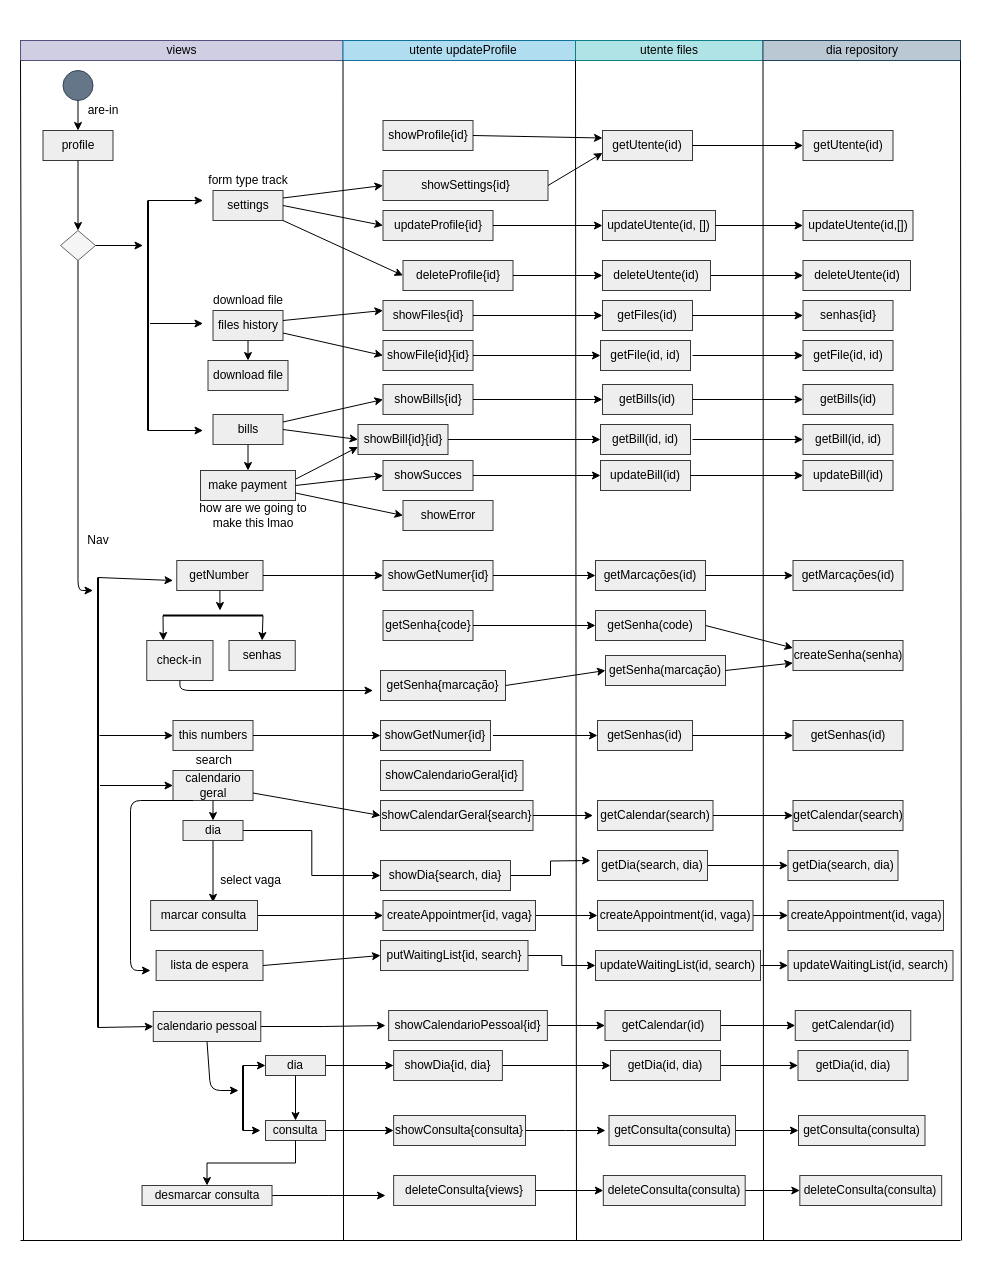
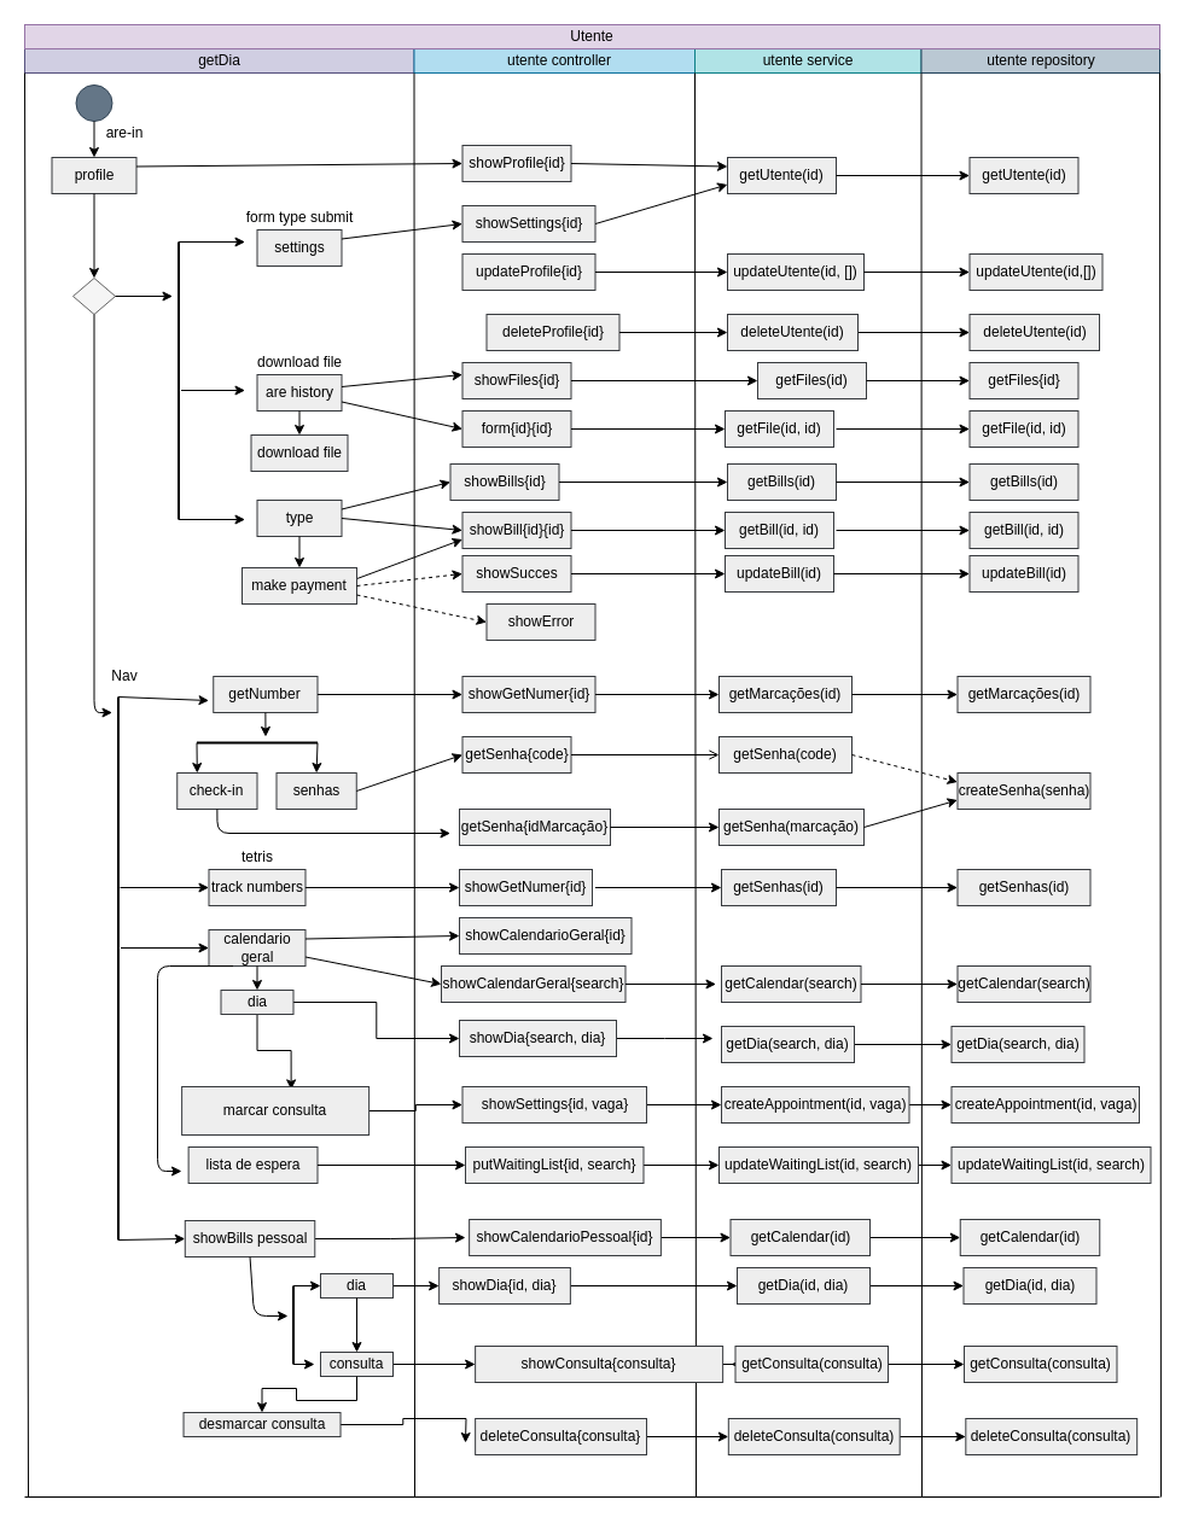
+ <mxCell id="185" value="Utente" style="text;html=1;strokeColor=#9673a6;fillColor=#e1d5e7;align=center;verticalAlign=middle;whiteSpace=wrap;rounded=0;" parent="1" vertex="1"><mxGeometry x="20" y="20" width="940" height="20" as="geometry" /></mxCell>
- <mxCell id="26" value="&lt;font&gt;views&lt;/font&gt;" style="text;html=1;strokeColor=#56517e;align=center;verticalAlign=middle;whiteSpace=wrap;rounded=0;fillColor=#d0cee2;" parent="1" vertex="1"><mxGeometry x="20" y="40" width="322.5" height="20" as="geometry" /></mxCell>
+ <mxCell id="26" value="&lt;font&gt;getDia&lt;/font&gt;" style="text;html=1;strokeColor=#56517e;align=center;verticalAlign=middle;whiteSpace=wrap;rounded=0;fillColor=#d0cee2;" parent="1" vertex="1"><mxGeometry x="20" y="40" width="322.5" height="20" as="geometry" /></mxCell>
- <mxCell id="27" value="utente updateProfile" style="text;html=1;strokeColor=#10739e;align=center;verticalAlign=middle;whiteSpace=wrap;rounded=0;fillColor=#b1ddf0;" parent="1" vertex="1"><mxGeometry x="342.5" y="40" width="240" height="20" as="geometry" /></mxCell>
+ <mxCell id="27" value="utente controller" style="text;html=1;strokeColor=#10739e;align=center;verticalAlign=middle;whiteSpace=wrap;rounded=0;fillColor=#b1ddf0;" parent="1" vertex="1"><mxGeometry x="342.5" y="40" width="240" height="20" as="geometry" /></mxCell>
- <mxCell id="28" value="utente files" style="text;html=1;strokeColor=#0e8088;align=center;verticalAlign=middle;whiteSpace=wrap;rounded=0;fillColor=#b0e3e6;" parent="1" vertex="1"><mxGeometry x="575" y="40" width="187.5" height="20" as="geometry" /></mxCell>
+ <mxCell id="28" value="utente service" style="text;html=1;strokeColor=#0e8088;align=center;verticalAlign=middle;whiteSpace=wrap;rounded=0;fillColor=#b0e3e6;" parent="1" vertex="1"><mxGeometry x="575" y="40" width="187.5" height="20" as="geometry" /></mxCell>
- <mxCell id="29" value="dia repository" style="text;html=1;strokeColor=#23445d;align=center;verticalAlign=middle;whiteSpace=wrap;rounded=0;fillColor=#bac8d3;" parent="1" vertex="1"><mxGeometry x="762.5" y="40" width="197.5" height="20" as="geometry" /></mxCell>
+ <mxCell id="29" value="utente repository" style="text;html=1;strokeColor=#23445d;align=center;verticalAlign=middle;whiteSpace=wrap;rounded=0;fillColor=#bac8d3;" parent="1" vertex="1"><mxGeometry x="762.5" y="40" width="197.5" height="20" as="geometry" /></mxCell>
+ <mxCell id="30" value="" style="endArrow=classic;html=1;fontColor=#000000;exitX=1;exitY=0.25;exitDx=0;exitDy=0;entryX=0;entryY=0.5;entryDx=0;entryDy=0;" parent="1" source="5" target="31" edge="1"><mxGeometry width="50" height="50" relative="1" as="geometry"><mxPoint x="432.5" y="270" as="sourcePoint" /><mxPoint x="342.5" y="130" as="targetPoint" /></mxGeometry></mxCell>
- <mxCell id="45" value="form type track" style="text;html=1;strokeColor=none;fillColor=none;align=center;verticalAlign=middle;whiteSpace=wrap;rounded=0;fontColor=#000000;" parent="1" vertex="1"><mxGeometry x="197.5" y="170" width="100" height="20" as="geometry" /></mxCell>
+ <mxCell id="45" value="form type submit" style="text;html=1;strokeColor=none;fillColor=none;align=center;verticalAlign=middle;whiteSpace=wrap;rounded=0;fontColor=#000000;" parent="1" vertex="1"><mxGeometry x="197.5" y="170" width="100" height="20" as="geometry" /></mxCell>
- <mxCell id="36" value="showSettings{id}" style="text;html=1;align=center;verticalAlign=middle;whiteSpace=wrap;rounded=0;fillColor=#eeeeee;strokeColor=#36393d;" parent="1" vertex="1"><mxGeometry x="382.5" y="170" width="165" height="30" as="geometry" /></mxCell>
+ <mxCell id="36" value="showSettings{id}" style="text;html=1;align=center;verticalAlign=middle;whiteSpace=wrap;rounded=0;fillColor=#eeeeee;strokeColor=#36393d;" parent="1" vertex="1"><mxGeometry x="382.5" y="170" width="110" height="30" as="geometry" /></mxCell>
- <mxCell id="40" value="" style="endArrow=classic;html=1;fontColor=#000000;exitX=1;exitY=0.5;exitDx=0;exitDy=0;entryX=0;entryY=0.5;entryDx=0;entryDy=0;" parent="1" source="6" target="39" edge="1"><mxGeometry width="50" height="50" relative="1" as="geometry"><mxPoint x="472.5" y="270" as="sourcePoint" /><mxPoint x="522.5" y="220" as="targetPoint" /></mxGeometry></mxCell>
- <mxCell id="191" value="" style="endArrow=classic;html=1;exitX=1;exitY=1;exitDx=0;exitDy=0;entryX=0;entryY=0.5;entryDx=0;entryDy=0;" edge="1" parent="1" source="6" target="186"><mxGeometry width="50" height="50" relative="1" as="geometry"><mxPoint x="470" y="410" as="sourcePoint" /><mxPoint x="520" y="360" as="targetPoint" /></mxGeometry></mxCell>
- <mxCell id="48" value="getFiles(id)" style="text;html=1;align=center;verticalAlign=middle;whiteSpace=wrap;rounded=0;fillColor=#eeeeee;strokeColor=#36393d;" parent="1" vertex="1"><mxGeometry x="602" y="300" width="90" height="30" as="geometry" /></mxCell>
+ <mxCell id="48" value="getFiles(id)" style="text;html=1;align=center;verticalAlign=middle;whiteSpace=wrap;rounded=0;fillColor=#eeeeee;strokeColor=#36393d;" parent="1" vertex="1"><mxGeometry x="627" y="300" width="90" height="30" as="geometry" /></mxCell>
- <mxCell id="49" value="senhas{id}" style="text;html=1;align=center;verticalAlign=middle;whiteSpace=wrap;rounded=0;fillColor=#eeeeee;strokeColor=#36393d;" parent="1" vertex="1"><mxGeometry x="802.5" y="300" width="90" height="30" as="geometry" /></mxCell>
+ <mxCell id="49" value="getFiles{id}" style="text;html=1;align=center;verticalAlign=middle;whiteSpace=wrap;rounded=0;fillColor=#eeeeee;strokeColor=#36393d;" parent="1" vertex="1"><mxGeometry x="802.5" y="300" width="90" height="30" as="geometry" /></mxCell>
- <mxCell id="22" value="files history" style="text;html=1;align=center;verticalAlign=middle;whiteSpace=wrap;rounded=0;fillColor=#eeeeee;strokeColor=#36393d;" parent="1" vertex="1"><mxGeometry x="212.5" y="310" width="70" height="30" as="geometry" /></mxCell>
+ <mxCell id="22" value="are history" style="text;html=1;align=center;verticalAlign=middle;whiteSpace=wrap;rounded=0;fillColor=#eeeeee;strokeColor=#36393d;" parent="1" vertex="1"><mxGeometry x="212.5" y="310" width="70" height="30" as="geometry" /></mxCell>
- <mxCell id="52" value="showFile{id}{id}" style="text;html=1;align=center;verticalAlign=middle;whiteSpace=wrap;rounded=0;fillColor=#eeeeee;strokeColor=#36393d;" parent="1" vertex="1"><mxGeometry x="382.5" y="340" width="90" height="30" as="geometry" /></mxCell>
+ <mxCell id="52" value="form{id}{id}" style="text;html=1;align=center;verticalAlign=middle;whiteSpace=wrap;rounded=0;fillColor=#eeeeee;strokeColor=#36393d;" parent="1" vertex="1"><mxGeometry x="382.5" y="340" width="90" height="30" as="geometry" /></mxCell>
- <mxCell id="57" value="showBills{id}" style="text;html=1;align=center;verticalAlign=middle;whiteSpace=wrap;rounded=0;fillColor=#eeeeee;strokeColor=#36393d;" parent="1" vertex="1"><mxGeometry x="382.5" y="384" width="90" height="30" as="geometry" /></mxCell>
+ <mxCell id="57" value="showBills{id}" style="text;html=1;align=center;verticalAlign=middle;whiteSpace=wrap;rounded=0;fillColor=#eeeeee;strokeColor=#36393d;" parent="1" vertex="1"><mxGeometry x="372.5" y="384" width="90" height="30" as="geometry" /></mxCell>
- <mxCell id="23" value="bills" style="text;html=1;align=center;verticalAlign=middle;whiteSpace=wrap;rounded=0;fillColor=#eeeeee;strokeColor=#36393d;" parent="1" vertex="1"><mxGeometry x="212.5" y="414" width="70" height="30" as="geometry" /></mxCell>
+ <mxCell id="23" value="type" style="text;html=1;align=center;verticalAlign=middle;whiteSpace=wrap;rounded=0;fillColor=#eeeeee;strokeColor=#36393d;" parent="1" vertex="1"><mxGeometry x="212.5" y="414" width="70" height="30" as="geometry" /></mxCell>
- <mxCell id="62" value="showBill{id}{id}" style="text;html=1;align=center;verticalAlign=middle;whiteSpace=wrap;rounded=0;fillColor=#eeeeee;strokeColor=#36393d;" parent="1" vertex="1"><mxGeometry x="357.5" y="424" width="90" height="30" as="geometry" /></mxCell>
+ <mxCell id="62" value="showBill{id}{id}" style="text;html=1;align=center;verticalAlign=middle;whiteSpace=wrap;rounded=0;fillColor=#eeeeee;strokeColor=#36393d;" parent="1" vertex="1"><mxGeometry x="382.5" y="424" width="90" height="30" as="geometry" /></mxCell>
- <mxCell id="81" value="" style="endArrow=classic;html=1;fontColor=#000000;exitX=1;exitY=0.5;exitDx=0;exitDy=0;entryX=0;entryY=0.5;entryDx=0;entryDy=0;" parent="1" source="80" target="82" edge="1"><mxGeometry width="50" height="50" relative="1" as="geometry"><mxPoint x="472.5" y="410" as="sourcePoint" /><mxPoint x="382.5" y="493" as="targetPoint" /></mxGeometry></mxCell>
+ <mxCell id="81" value="" style="endArrow=classic;html=1;fontColor=#000000;exitX=1;exitY=0.5;exitDx=0;exitDy=0;entryX=0;entryY=0.5;entryDx=0;entryDy=0;dashed=1;" parent="1" source="80" target="82" edge="1"><mxGeometry width="50" height="50" relative="1" as="geometry"><mxPoint x="472.5" y="410" as="sourcePoint" /><mxPoint x="382.5" y="493" as="targetPoint" /></mxGeometry></mxCell>
- <mxCell id="84" value="" style="endArrow=classic;html=1;fontColor=#000000;exitX=1;exitY=0.75;exitDx=0;exitDy=0;entryX=0;entryY=0.5;entryDx=0;entryDy=0;" parent="1" source="80" target="83" edge="1"><mxGeometry width="50" height="50" relative="1" as="geometry"><mxPoint x="305" y="495" as="sourcePoint" /><mxPoint x="392.5" y="485" as="targetPoint" /></mxGeometry></mxCell>
+ <mxCell id="84" value="" style="endArrow=classic;html=1;fontColor=#000000;exitX=1;exitY=0.75;exitDx=0;exitDy=0;entryX=0;entryY=0.5;entryDx=0;entryDy=0;dashed=1;" parent="1" source="80" target="83" edge="1"><mxGeometry width="50" height="50" relative="1" as="geometry"><mxPoint x="305" y="495" as="sourcePoint" /><mxPoint x="392.5" y="485" as="targetPoint" /></mxGeometry></mxCell>
- <mxCell id="90" value="how are we going to make this lmao" style="text;html=1;strokeColor=none;fillColor=none;align=center;verticalAlign=middle;whiteSpace=wrap;rounded=0;fontColor=#000000;" parent="1" vertex="1"><mxGeometry x="182.5" y="505" width="140" height="20" as="geometry" /></mxCell>
- <mxCell id="10" value="Nav" style="text;html=1;strokeColor=none;fillColor=none;align=center;verticalAlign=middle;whiteSpace=wrap;rounded=0;" parent="1" vertex="1"><mxGeometry x="77.5" y="530" width="40" height="20" as="geometry" /></mxCell>
+ <mxCell id="10" value="Nav" style="text;html=1;strokeColor=none;fillColor=none;align=center;verticalAlign=middle;whiteSpace=wrap;rounded=0;" parent="1" vertex="1"><mxGeometry x="82.5" y="550" width="40" height="20" as="geometry" /></mxCell>
- <mxCell id="110" value="" style="endArrow=classic;html=1;fontColor=#000000;exitX=1;exitY=0.5;exitDx=0;exitDy=0;entryX=0;entryY=0.5;entryDx=0;entryDy=0;" parent="1" source="105" target="107" edge="1"><mxGeometry width="50" height="50" relative="1" as="geometry"><mxPoint x="462.5" y="590" as="sourcePoint" /><mxPoint x="512.5" y="540" as="targetPoint" /></mxGeometry></mxCell>
+ <mxCell id="110" value="" style="endArrow=open;html=1;fontColor=#000000;exitX=1;exitY=0.5;exitDx=0;exitDy=0;entryX=0;entryY=0.5;entryDx=0;entryDy=0;" parent="1" source="105" target="107" edge="1"><mxGeometry width="50" height="50" relative="1" as="geometry"><mxPoint x="462.5" y="590" as="sourcePoint" /><mxPoint x="512.5" y="540" as="targetPoint" /></mxGeometry></mxCell>
- <mxCell id="112" value="" style="endArrow=classic;html=1;fontColor=#000000;exitX=1;exitY=0.5;exitDx=0;exitDy=0;entryX=0;entryY=0.25;entryDx=0;entryDy=0;" parent="1" source="107" target="109" edge="1"><mxGeometry width="50" height="50" relative="1" as="geometry"><mxPoint x="525" y="590" as="sourcePoint" /><mxPoint x="575" y="540" as="targetPoint" /></mxGeometry></mxCell>
+ <mxCell id="112" value="" style="endArrow=classic;html=1;fontColor=#000000;exitX=1;exitY=0.5;exitDx=0;exitDy=0;entryX=0;entryY=0.25;entryDx=0;entryDy=0;dashed=1;" parent="1" source="107" target="109" edge="1"><mxGeometry width="50" height="50" relative="1" as="geometry"><mxPoint x="525" y="590" as="sourcePoint" /><mxPoint x="575" y="540" as="targetPoint" /></mxGeometry></mxCell>
+ <mxCell id="103" value="" style="endArrow=classic;html=1;fontColor=#000000;exitX=1;exitY=0.5;exitDx=0;exitDy=0;entryX=0;entryY=0.5;entryDx=0;entryDy=0;" parent="1" source="99" target="105" edge="1"><mxGeometry width="50" height="50" relative="1" as="geometry"><mxPoint x="462.5" y="710" as="sourcePoint" /><mxPoint x="305.3" y="690.5" as="targetPoint" /></mxGeometry></mxCell>
- <mxCell id="100" value="check-in" style="text;html=1;align=center;verticalAlign=middle;whiteSpace=wrap;rounded=0;fillColor=#eeeeee;strokeColor=#36393d;" parent="1" vertex="1"><mxGeometry x="146.25" y="640" width="66.25" height="40" as="geometry" /></mxCell>
+ <mxCell id="100" value="check-in" style="text;html=1;align=center;verticalAlign=middle;whiteSpace=wrap;rounded=0;fillColor=#eeeeee;strokeColor=#36393d;" parent="1" vertex="1"><mxGeometry x="146.25" y="640" width="66.25" height="30" as="geometry" /></mxCell>
- <mxCell id="108" value="getSenha(marcação)" style="text;html=1;align=center;verticalAlign=middle;whiteSpace=wrap;rounded=0;fillColor=#eeeeee;strokeColor=#36393d;" parent="1" vertex="1"><mxGeometry x="605" y="655" width="120" height="30" as="geometry" /></mxCell>
+ <mxCell id="108" value="getSenha(marcação)" style="text;html=1;align=center;verticalAlign=middle;whiteSpace=wrap;rounded=0;fillColor=#eeeeee;strokeColor=#36393d;" parent="1" vertex="1"><mxGeometry x="595" y="670" width="120" height="30" as="geometry" /></mxCell>
- <mxCell id="106" value="getSenha{marcação}" style="text;html=1;align=center;verticalAlign=middle;whiteSpace=wrap;rounded=0;fillColor=#eeeeee;strokeColor=#36393d;" parent="1" vertex="1"><mxGeometry x="380" y="670" width="125" height="30" as="geometry" /></mxCell>
+ <mxCell id="106" value="getSenha{idMarcação}" style="text;html=1;align=center;verticalAlign=middle;whiteSpace=wrap;rounded=0;fillColor=#eeeeee;strokeColor=#36393d;" parent="1" vertex="1"><mxGeometry x="380" y="670" width="125" height="30" as="geometry" /></mxCell>
+ <mxCell id="114" value="tetris" style="text;html=1;strokeColor=none;fillColor=none;align=center;verticalAlign=middle;whiteSpace=wrap;rounded=0;fontColor=#000000;" parent="1" vertex="1"><mxGeometry x="192.5" y="700" width="40" height="20" as="geometry" /></mxCell>
- <mxCell id="9" value="this numbers" style="text;html=1;align=center;verticalAlign=middle;whiteSpace=wrap;rounded=0;fillColor=#eeeeee;strokeColor=#36393d;" parent="1" vertex="1"><mxGeometry x="172.5" y="720" width="80" height="30" as="geometry" /></mxCell>
+ <mxCell id="9" value="track numbers" style="text;html=1;align=center;verticalAlign=middle;whiteSpace=wrap;rounded=0;fillColor=#eeeeee;strokeColor=#36393d;" parent="1" vertex="1"><mxGeometry x="172.5" y="720" width="80" height="30" as="geometry" /></mxCell>
- <mxCell id="124" value="search&amp;nbsp;" style="text;html=1;strokeColor=none;fillColor=none;align=center;verticalAlign=middle;whiteSpace=wrap;rounded=0;fontColor=#000000;" parent="1" vertex="1"><mxGeometry x="182.5" y="750" width="65" height="20" as="geometry" /></mxCell>
+ <mxCell id="126" value="" style="endArrow=classic;html=1;fontColor=#000000;exitX=1;exitY=0.25;exitDx=0;exitDy=0;entryX=0;entryY=0.5;entryDx=0;entryDy=0;" parent="1" source="122" target="125" edge="1"><mxGeometry width="50" height="50" relative="1" as="geometry"><mxPoint x="452.5" y="780" as="sourcePoint" /><mxPoint x="502.5" y="730" as="targetPoint" /></mxGeometry></mxCell>
- <mxCell id="127" value="showCalendarGeral{search}" style="text;html=1;align=center;verticalAlign=middle;whiteSpace=wrap;rounded=0;fillColor=#eeeeee;strokeColor=#36393d;" parent="1" vertex="1"><mxGeometry x="380" y="800" width="152.5" height="30" as="geometry" /></mxCell>
+ <mxCell id="127" value="showCalendarGeral{search}" style="text;html=1;align=center;verticalAlign=middle;whiteSpace=wrap;rounded=0;fillColor=#eeeeee;strokeColor=#36393d;" parent="1" vertex="1"><mxGeometry x="365" y="800" width="152.5" height="30" as="geometry" /></mxCell>
- <mxCell id="139" value="showDia{search, dia}" style="text;html=1;align=center;verticalAlign=middle;whiteSpace=wrap;rounded=0;fillColor=#eeeeee;strokeColor=#36393d;" parent="1" vertex="1"><mxGeometry x="380" y="860" width="130" height="30" as="geometry" /></mxCell>
+ <mxCell id="139" value="showDia{search, dia}" style="text;html=1;align=center;verticalAlign=middle;whiteSpace=wrap;rounded=0;fillColor=#eeeeee;strokeColor=#36393d;" parent="1" vertex="1"><mxGeometry x="380" y="845" width="130" height="30" as="geometry" /></mxCell>
- <mxCell id="134" value="select vaga" style="text;html=1;strokeColor=none;fillColor=none;align=center;verticalAlign=middle;whiteSpace=wrap;rounded=0;fontColor=#000000;" parent="1" vertex="1"><mxGeometry x="217.5" y="870" width="65" height="20" as="geometry" /></mxCell>
- <mxCell id="141" value="marcar consulta" style="text;html=1;align=center;verticalAlign=middle;whiteSpace=wrap;rounded=0;fillColor=#eeeeee;strokeColor=#36393d;" parent="1" vertex="1"><mxGeometry x="150.12" y="900" width="106.88" height="30" as="geometry" /></mxCell>
+ <mxCell id="141" value="marcar consulta" style="text;html=1;align=center;verticalAlign=middle;whiteSpace=wrap;rounded=0;fillColor=#eeeeee;strokeColor=#36393d;" parent="1" vertex="1"><mxGeometry x="150.12" y="900" width="155" height="40" as="geometry" /></mxCell>
- <mxCell id="143" value="createAppointmer{id, vaga}" style="text;html=1;align=center;verticalAlign=middle;whiteSpace=wrap;rounded=0;fillColor=#eeeeee;strokeColor=#36393d;" parent="1" vertex="1"><mxGeometry x="382.5" y="900" width="152.5" height="30" as="geometry" /></mxCell>
+ <mxCell id="143" value="showSettings{id, vaga}" style="text;html=1;align=center;verticalAlign=middle;whiteSpace=wrap;rounded=0;fillColor=#eeeeee;strokeColor=#36393d;" parent="1" vertex="1"><mxGeometry x="382.5" y="900" width="152.5" height="30" as="geometry" /></mxCell>
- <mxCell id="179" value="putWaitingList{id, search}" style="text;html=1;align=center;verticalAlign=middle;whiteSpace=wrap;rounded=0;fillColor=#eeeeee;strokeColor=#36393d;" parent="1" vertex="1"><mxGeometry x="380" y="940" width="147.5" height="30" as="geometry" /></mxCell>
+ <mxCell id="179" value="putWaitingList{id, search}" style="text;html=1;align=center;verticalAlign=middle;whiteSpace=wrap;rounded=0;fillColor=#eeeeee;strokeColor=#36393d;" parent="1" vertex="1"><mxGeometry x="385" y="950" width="147.5" height="30" as="geometry" /></mxCell>
- <mxCell id="12" value="calendario pessoal" style="text;html=1;align=center;verticalAlign=middle;whiteSpace=wrap;rounded=0;fillColor=#eeeeee;strokeColor=#36393d;" parent="1" vertex="1"><mxGeometry x="152.78" y="1011" width="107.5" height="30" as="geometry" /></mxCell>
+ <mxCell id="12" value="showBills pessoal" style="text;html=1;align=center;verticalAlign=middle;whiteSpace=wrap;rounded=0;fillColor=#eeeeee;strokeColor=#36393d;" parent="1" vertex="1"><mxGeometry x="152.78" y="1011" width="107.5" height="30" as="geometry" /></mxCell>
- <mxCell id="161" value="showDia{id, dia}" style="text;html=1;align=center;verticalAlign=middle;whiteSpace=wrap;rounded=0;fillColor=#eeeeee;strokeColor=#36393d;" parent="1" vertex="1"><mxGeometry x="393.13" y="1050" width="108.75" height="30" as="geometry" /></mxCell>
+ <mxCell id="161" value="showDia{id, dia}" style="text;html=1;align=center;verticalAlign=middle;whiteSpace=wrap;rounded=0;fillColor=#eeeeee;strokeColor=#36393d;" parent="1" vertex="1"><mxGeometry x="363.13" y="1050" width="108.75" height="30" as="geometry" /></mxCell>
- <mxCell id="164" value="showConsulta{consulta}" style="text;html=1;align=center;verticalAlign=middle;whiteSpace=wrap;rounded=0;fillColor=#eeeeee;strokeColor=#36393d;" parent="1" vertex="1"><mxGeometry x="393.13" y="1115" width="131.87" height="30" as="geometry" /></mxCell>
+ <mxCell id="164" value="showConsulta{consulta}" style="text;html=1;align=center;verticalAlign=middle;whiteSpace=wrap;rounded=0;fillColor=#eeeeee;strokeColor=#36393d;" parent="1" vertex="1"><mxGeometry x="393.13" y="1115" width="205" height="30" as="geometry" /></mxCell>
- <mxCell id="166" value="deleteConsulta{views}" style="text;html=1;align=center;verticalAlign=middle;whiteSpace=wrap;rounded=0;fillColor=#eeeeee;strokeColor=#36393d;" parent="1" vertex="1"><mxGeometry x="393.13" y="1175" width="141.87" height="30" as="geometry" /></mxCell>
+ <mxCell id="166" value="deleteConsulta{consulta}" style="text;html=1;align=center;verticalAlign=middle;whiteSpace=wrap;rounded=0;fillColor=#eeeeee;strokeColor=#36393d;" parent="1" vertex="1"><mxGeometry x="393.13" y="1175" width="141.87" height="30" as="geometry" /></mxCell>
- <mxCell id="15" value="desmarcar consulta" style="text;html=1;align=center;verticalAlign=middle;whiteSpace=wrap;rounded=0;fillColor=#eeeeee;strokeColor=#36393d;" parent="1" vertex="1"><mxGeometry x="141.53" y="1185" width="130" height="20" as="geometry" /></mxCell>
+ <mxCell id="15" value="desmarcar consulta" style="text;html=1;align=center;verticalAlign=middle;whiteSpace=wrap;rounded=0;fillColor=#eeeeee;strokeColor=#36393d;" parent="1" vertex="1"><mxGeometry x="151.53" y="1170" width="130" height="20" as="geometry" /></mxCell>
